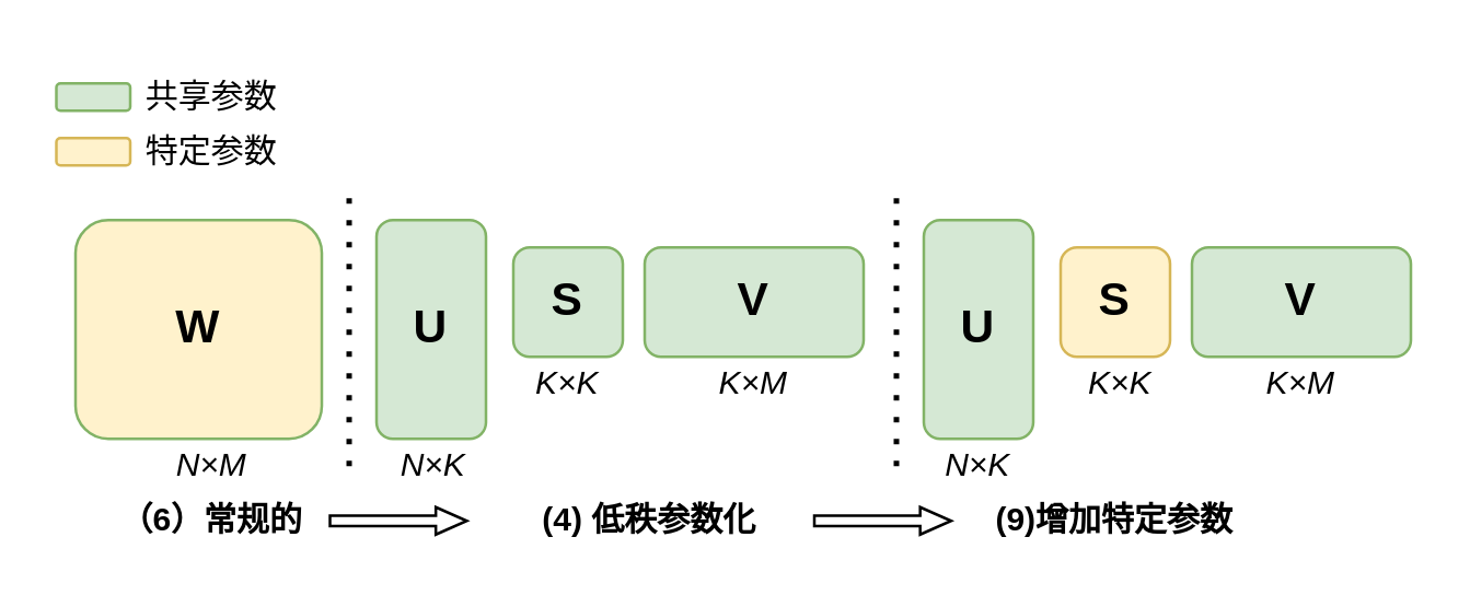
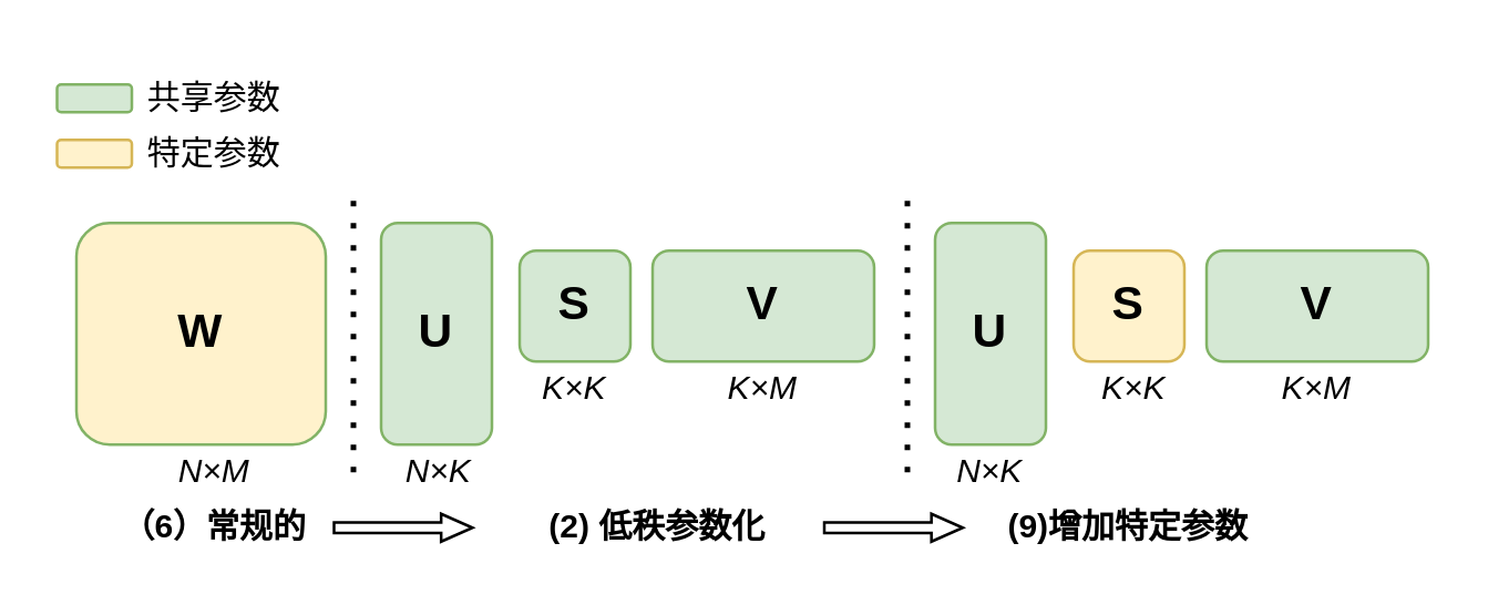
- <mxCell id="12" value="&lt;b&gt;(4) 低秩参数化&lt;/b&gt;" style="text;html=1;strokeColor=none;fillColor=none;align=center;verticalAlign=middle;whiteSpace=wrap;rounded=0;" parent="1" vertex="1"><mxGeometry x="177" y="180" width="120" height="20" as="geometry" /></mxCell>
+ <mxCell id="12" value="&lt;b&gt;(2) 低秩参数化&lt;/b&gt;" style="text;html=1;strokeColor=none;fillColor=none;align=center;verticalAlign=middle;whiteSpace=wrap;rounded=0;" parent="1" vertex="1"><mxGeometry x="177" y="180" width="120" height="20" as="geometry" /></mxCell>
